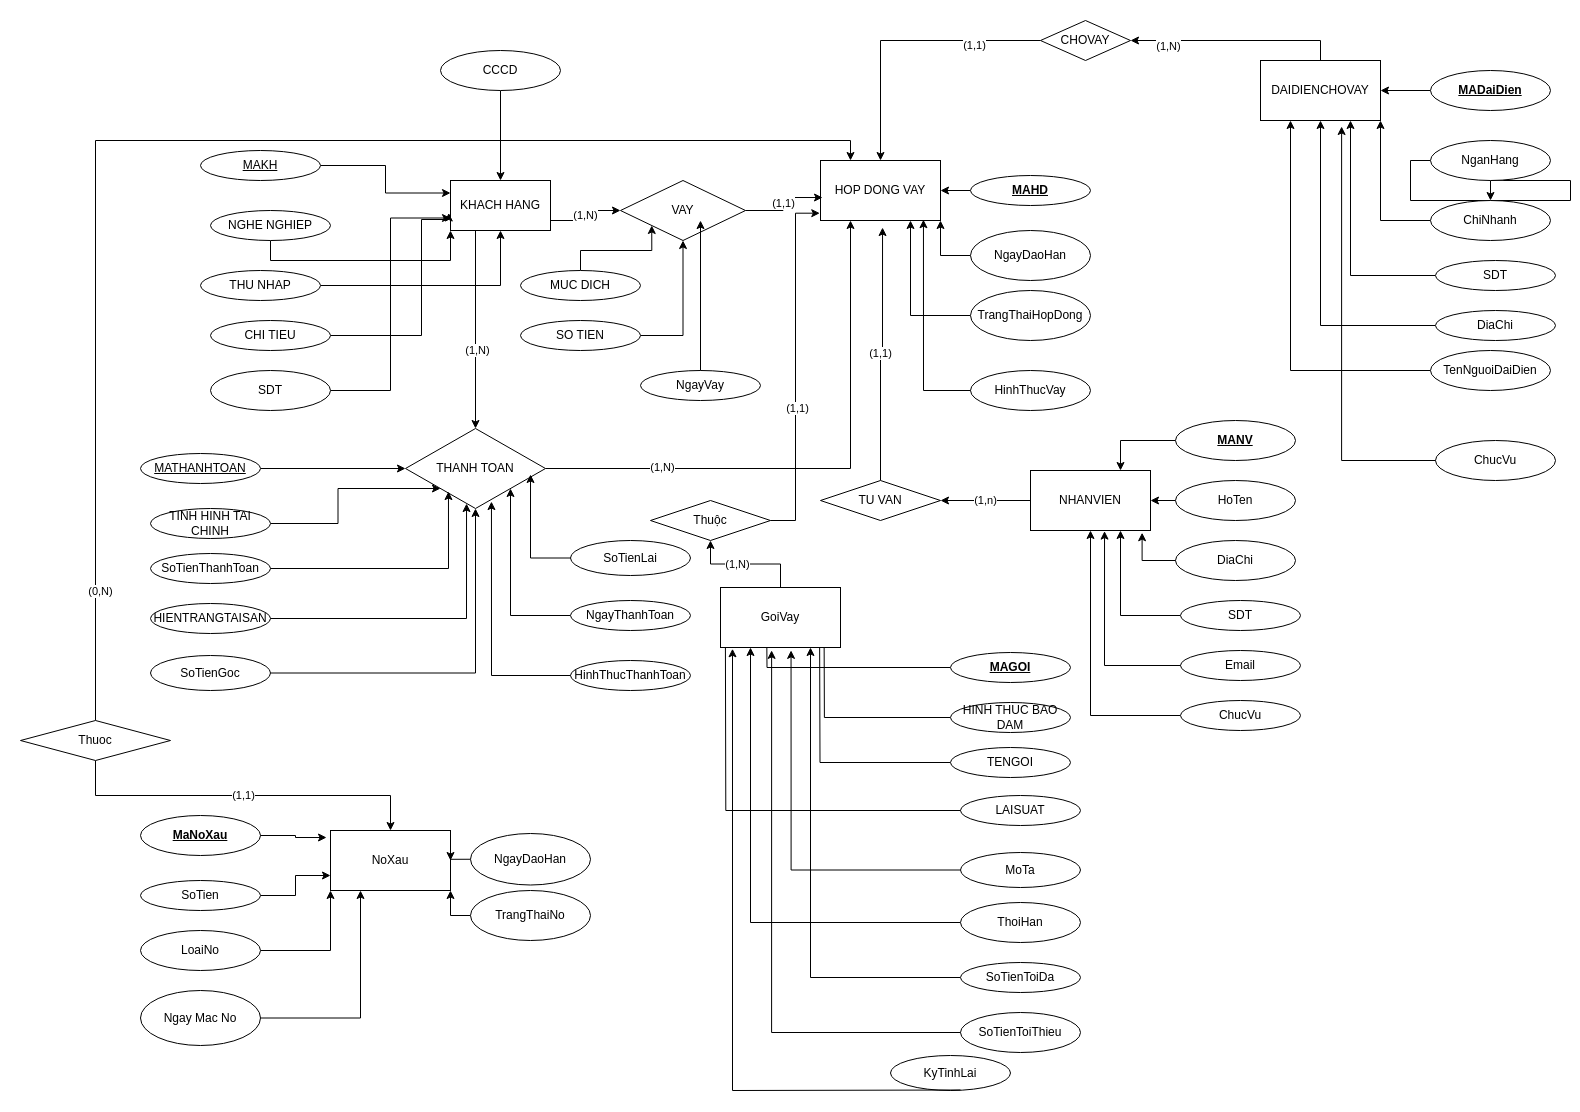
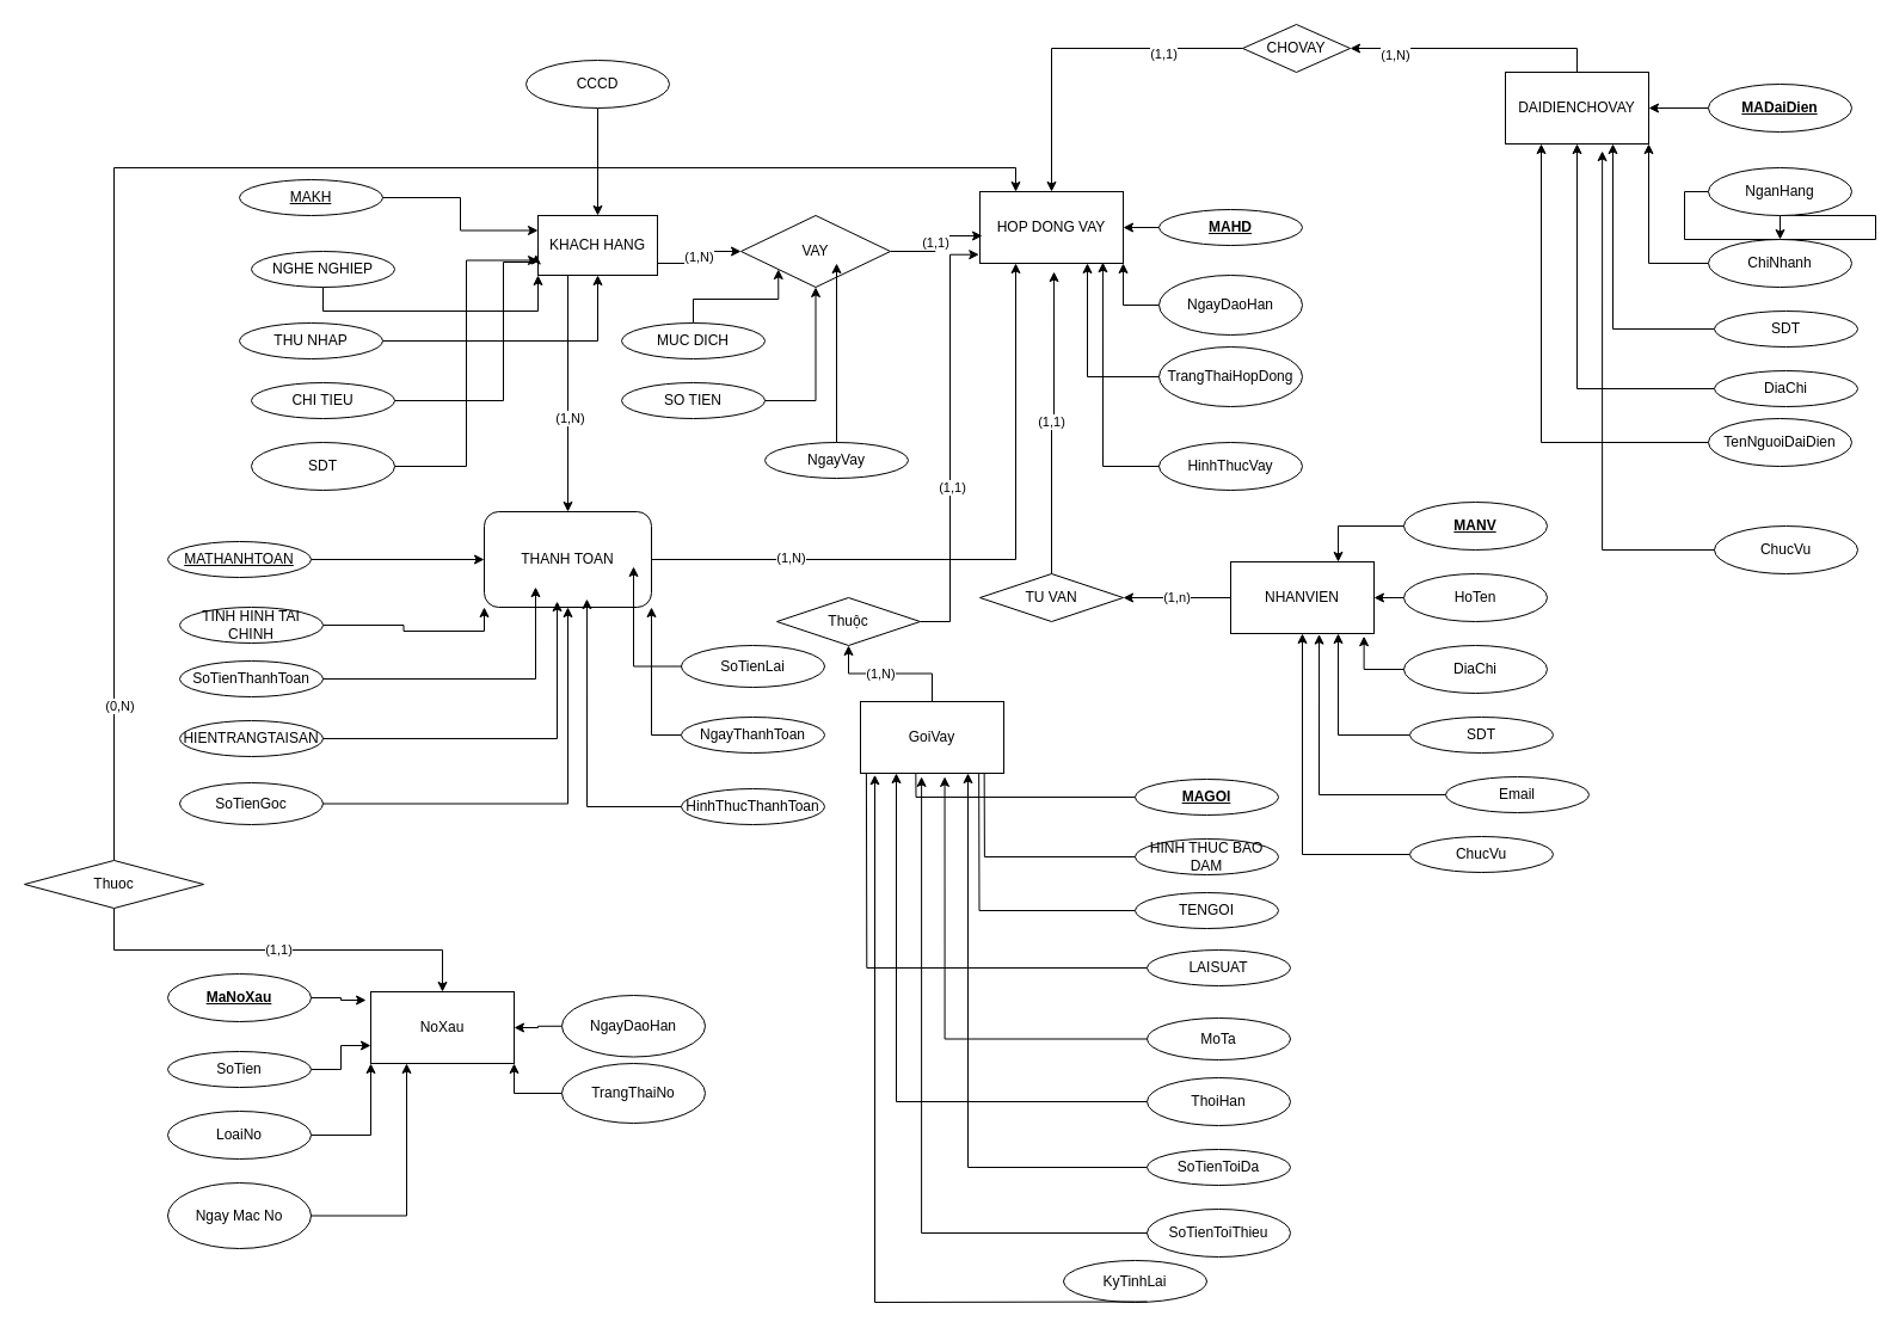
- <mxCell id="126" value="THANH TOAN" style="rhombus;whiteSpace=wrap;html=1;" vertex="1" parent="1"><mxGeometry x="405" y="428" width="140" height="80" as="geometry" /></mxCell>
+ <mxCell id="126" value="THANH TOAN" style="whiteSpace=wrap;html=1;rounded=1;" vertex="1" parent="1"><mxGeometry x="405" y="428" width="140" height="80" as="geometry" /></mxCell>
- <mxCell id="82" value="Email" style="ellipse;whiteSpace=wrap;html=1;" parent="1" vertex="1"><mxGeometry x="1180" y="650" width="120" height="30" as="geometry" /></mxCell>
+ <mxCell id="82" value="Email" style="ellipse;whiteSpace=wrap;html=1;" parent="1" vertex="1"><mxGeometry x="1210" y="650" width="120" height="30" as="geometry" /></mxCell>
- <mxCell id="43" value="NoXau" style="rounded=0;whiteSpace=wrap;html=1;" parent="1" vertex="1"><mxGeometry x="330" y="830" width="120" height="60" as="geometry" /></mxCell>
+ <mxCell id="43" value="NoXau" style="rounded=0;whiteSpace=wrap;html=1;" parent="1" vertex="1"><mxGeometry x="310" y="830" width="120" height="60" as="geometry" /></mxCell>
